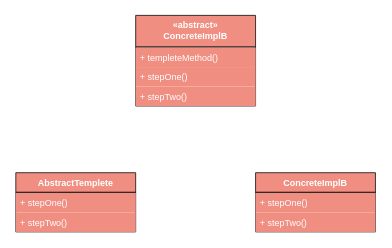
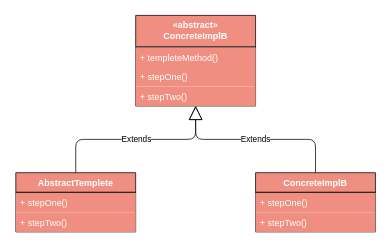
+ <mxCell id="15" value="Extends" style="endArrow=block;endSize=16;endFill=0;html=1;fontColor=#000000;entryX=0.5;entryY=1;entryDx=0;entryDy=0;exitX=0.5;exitY=0;exitDx=0;exitDy=0;edgeStyle=orthogonalEdgeStyle;" edge="1" parent="1" source="7" target="2"><mxGeometry width="160" relative="1" as="geometry"><mxPoint x="-83" y="200" as="sourcePoint" /><mxPoint x="77" y="200" as="targetPoint" /></mxGeometry></mxCell>
+ <mxCell id="16" value="Extends" style="endArrow=block;endSize=16;endFill=0;html=1;fontColor=#000000;entryX=0.5;entryY=1;entryDx=0;entryDy=0;exitX=0.5;exitY=0;exitDx=0;exitDy=0;edgeStyle=orthogonalEdgeStyle;" edge="1" parent="1" source="11" target="2"><mxGeometry width="160" relative="1" as="geometry"><mxPoint x="137" y="410" as="sourcePoint" /><mxPoint x="297" y="410" as="targetPoint" /></mxGeometry></mxCell>
